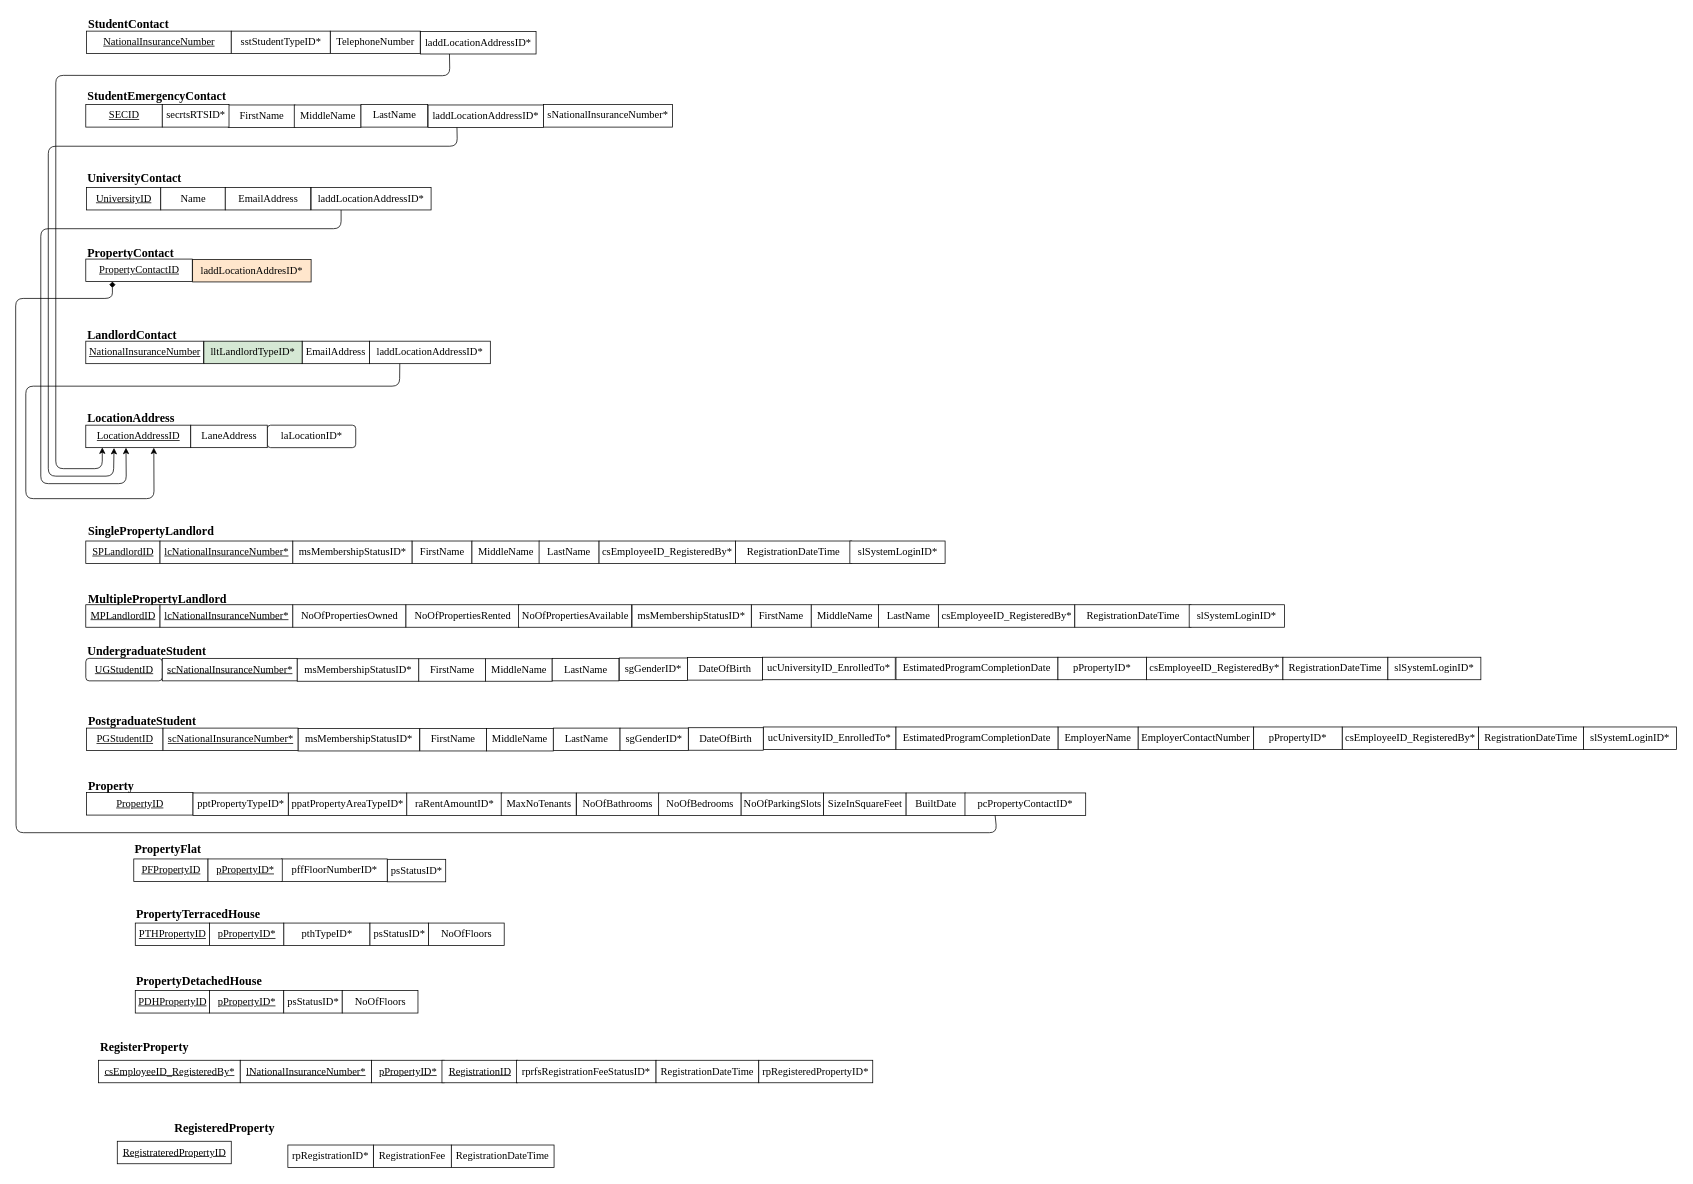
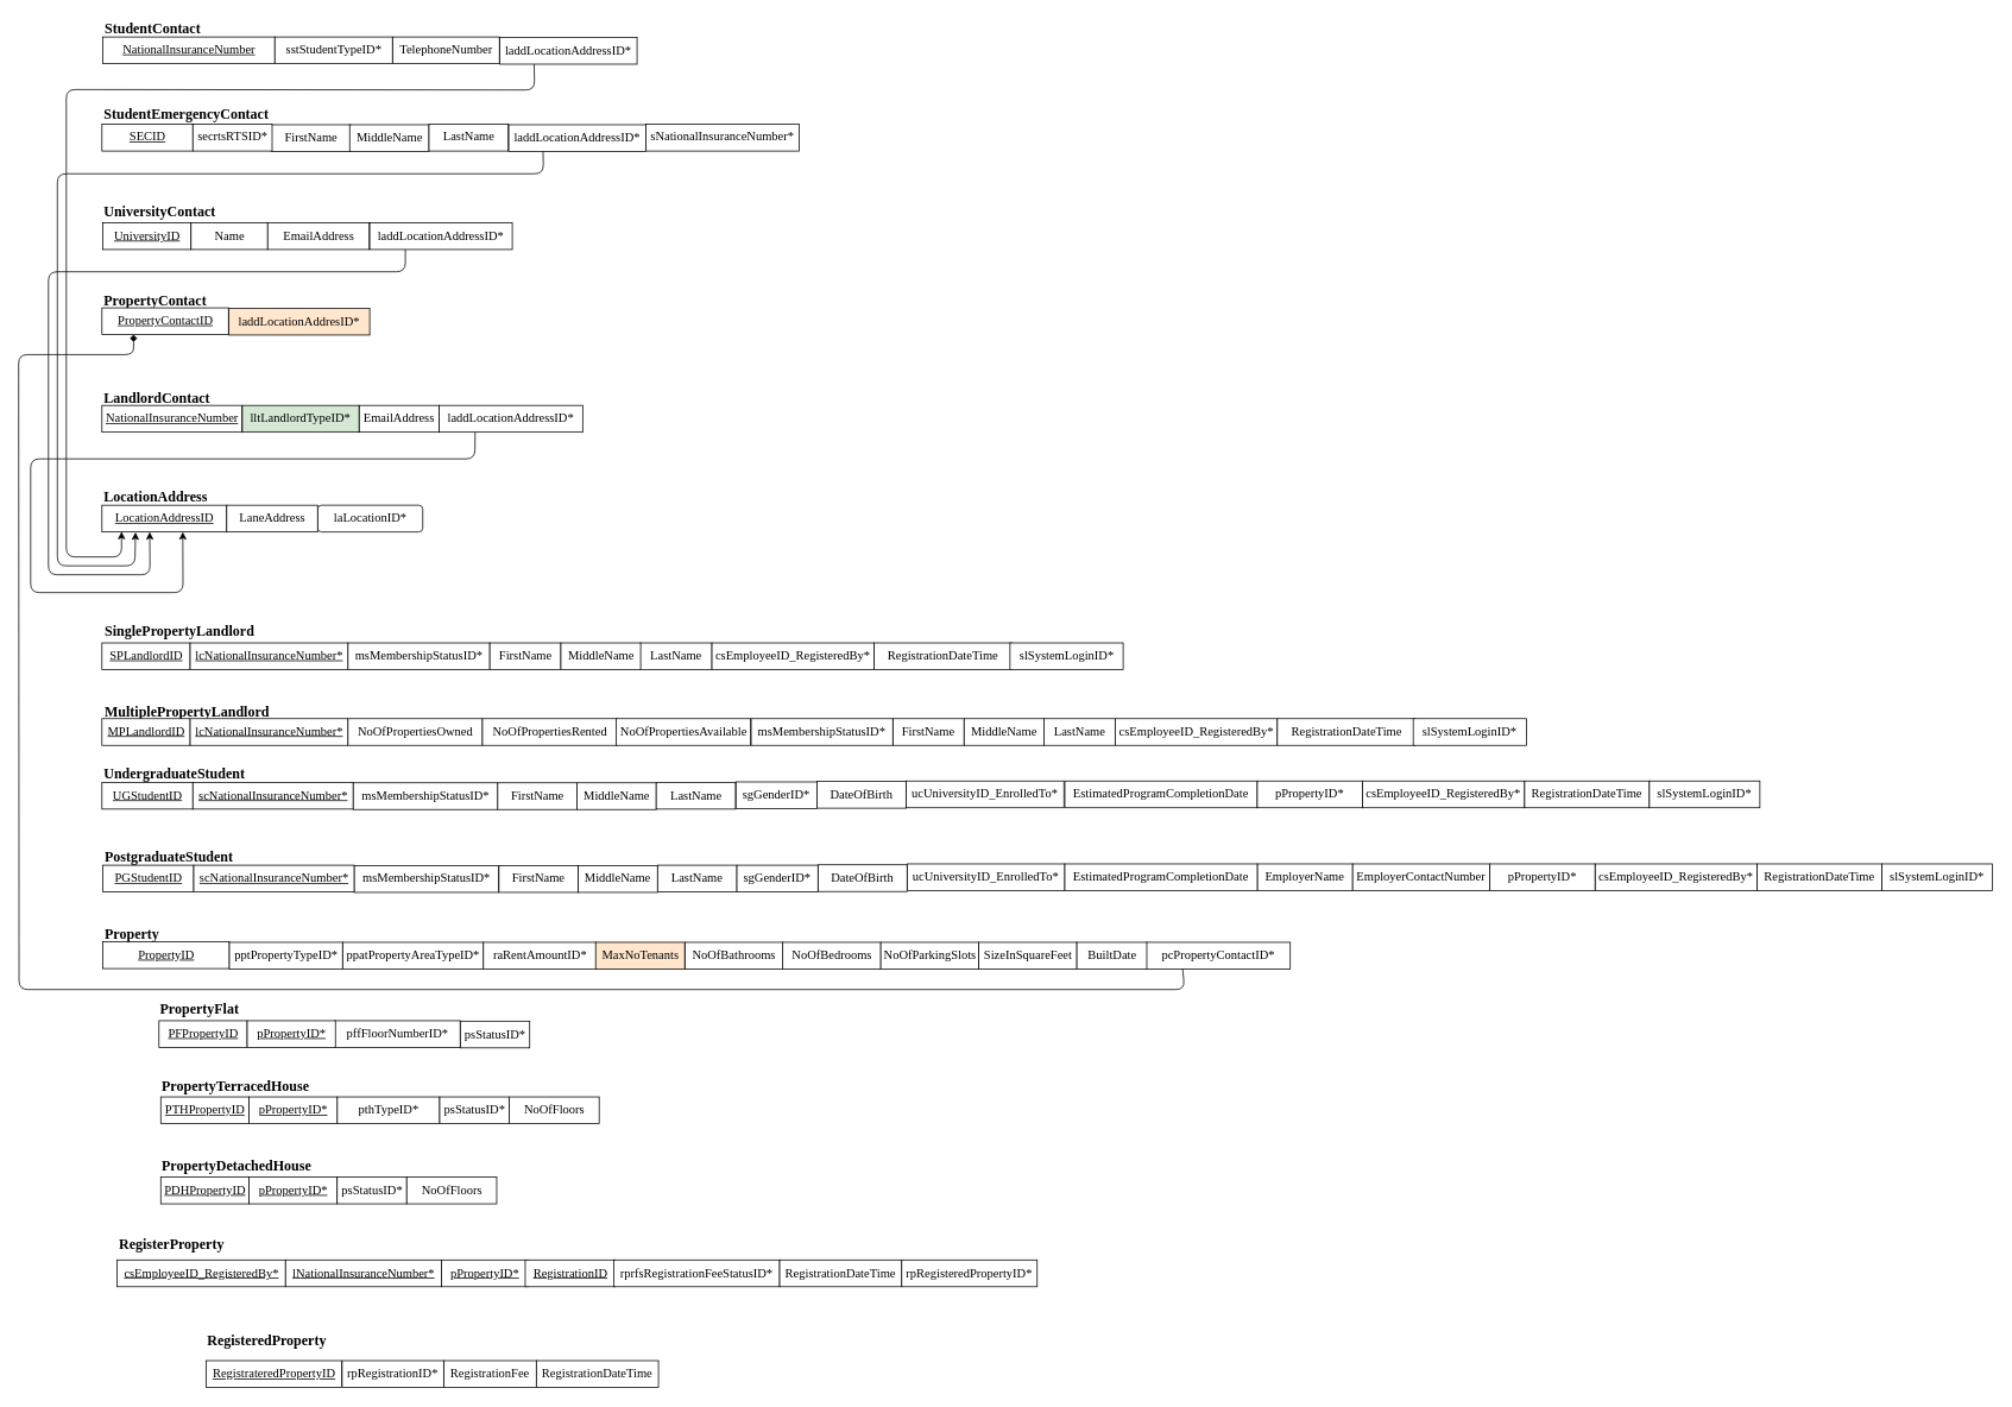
- <mxCell id="50" value="&lt;u&gt;UGStudentID&lt;/u&gt;" style="whiteSpace=wrap;html=1;fontSize=14;fontFamily=Times New Roman;rounded=1;" parent="1" vertex="1"><mxGeometry x="113.5" y="877.5" width="102" height="30" as="geometry" /></mxCell>
+ <mxCell id="50" value="&lt;u&gt;UGStudentID&lt;/u&gt;" style="rounded=0;whiteSpace=wrap;html=1;fontSize=14;fontFamily=Times New Roman;" parent="1" vertex="1"><mxGeometry x="113.5" y="877.5" width="102" height="30" as="geometry" /></mxCell>
- <mxCell id="70" value="MaxNoTenants" style="rounded=0;whiteSpace=wrap;html=1;fontSize=14;fontFamily=Times New Roman;" parent="1" vertex="1"><mxGeometry x="667.5" y="1057" width="100" height="30" as="geometry" /></mxCell>
+ <mxCell id="70" value="MaxNoTenants" style="rounded=0;whiteSpace=wrap;html=1;fontSize=14;fontFamily=Times New Roman;fillColor=#ffe6cc;" parent="1" vertex="1"><mxGeometry x="667.5" y="1057" width="100" height="30" as="geometry" /></mxCell>
- <mxCell id="102" value="&lt;u&gt;RegistrateredPropertyID&lt;/u&gt;" style="rounded=0;whiteSpace=wrap;html=1;fontSize=14;fontFamily=Times New Roman;fontStyle=0" parent="1" vertex="1"><mxGeometry x="155.5" y="1521.5" width="152" height="30" as="geometry" /></mxCell>
+ <mxCell id="102" value="&lt;u&gt;RegistrateredPropertyID&lt;/u&gt;" style="rounded=0;whiteSpace=wrap;html=1;fontSize=14;fontFamily=Times New Roman;fontStyle=0" parent="1" vertex="1"><mxGeometry x="230.5" y="1526.5" width="152" height="30" as="geometry" /></mxCell>
